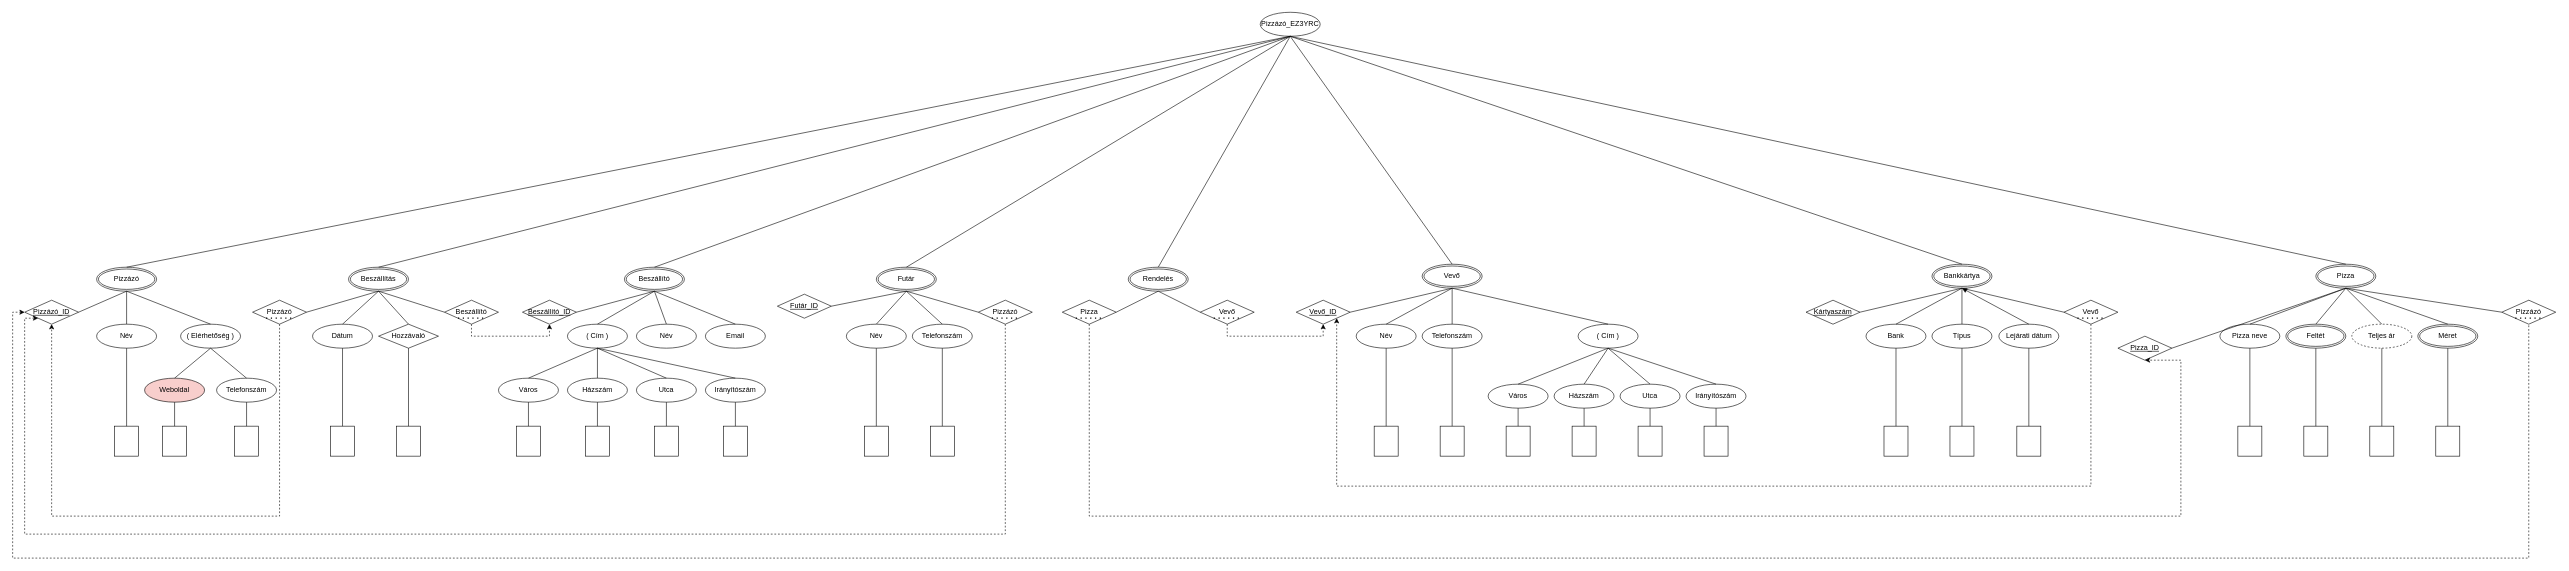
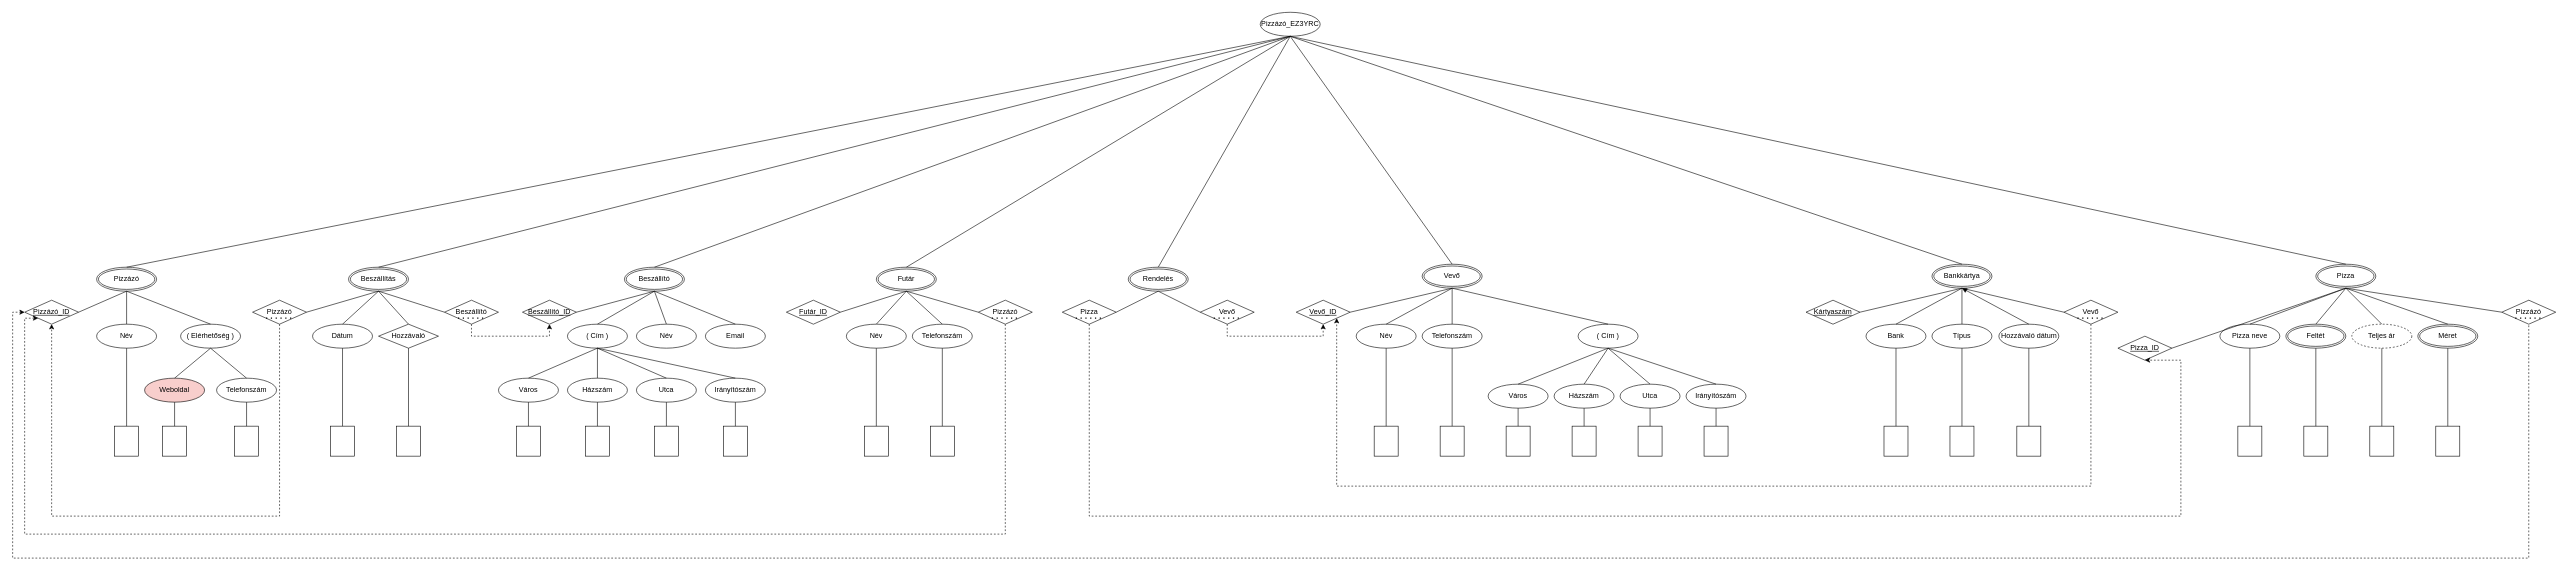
- <mxCell id="27" value="&lt;u&gt;Futár_ID&lt;/u&gt;" style="shape=rhombus;perimeter=rhombusPerimeter;whiteSpace=wrap;html=1;align=center;" parent="1" vertex="1"><mxGeometry x="1295" y="490" width="90" height="40" as="geometry" /></mxCell>
+ <mxCell id="27" value="&lt;u&gt;Futár_ID&lt;/u&gt;" style="shape=rhombus;perimeter=rhombusPerimeter;whiteSpace=wrap;html=1;align=center;" parent="1" vertex="1"><mxGeometry x="1310" y="500" width="90" height="40" as="geometry" /></mxCell>
- <mxCell id="54" value="Lejárati dátum" style="ellipse;whiteSpace=wrap;html=1;align=center;" parent="1" vertex="1"><mxGeometry x="3331.5" y="540" width="100" height="40" as="geometry" /></mxCell>
+ <mxCell id="54" value="Hozzávaló dátum" style="ellipse;whiteSpace=wrap;html=1;align=center;" parent="1" vertex="1"><mxGeometry x="3331.5" y="540" width="100" height="40" as="geometry" /></mxCell>
